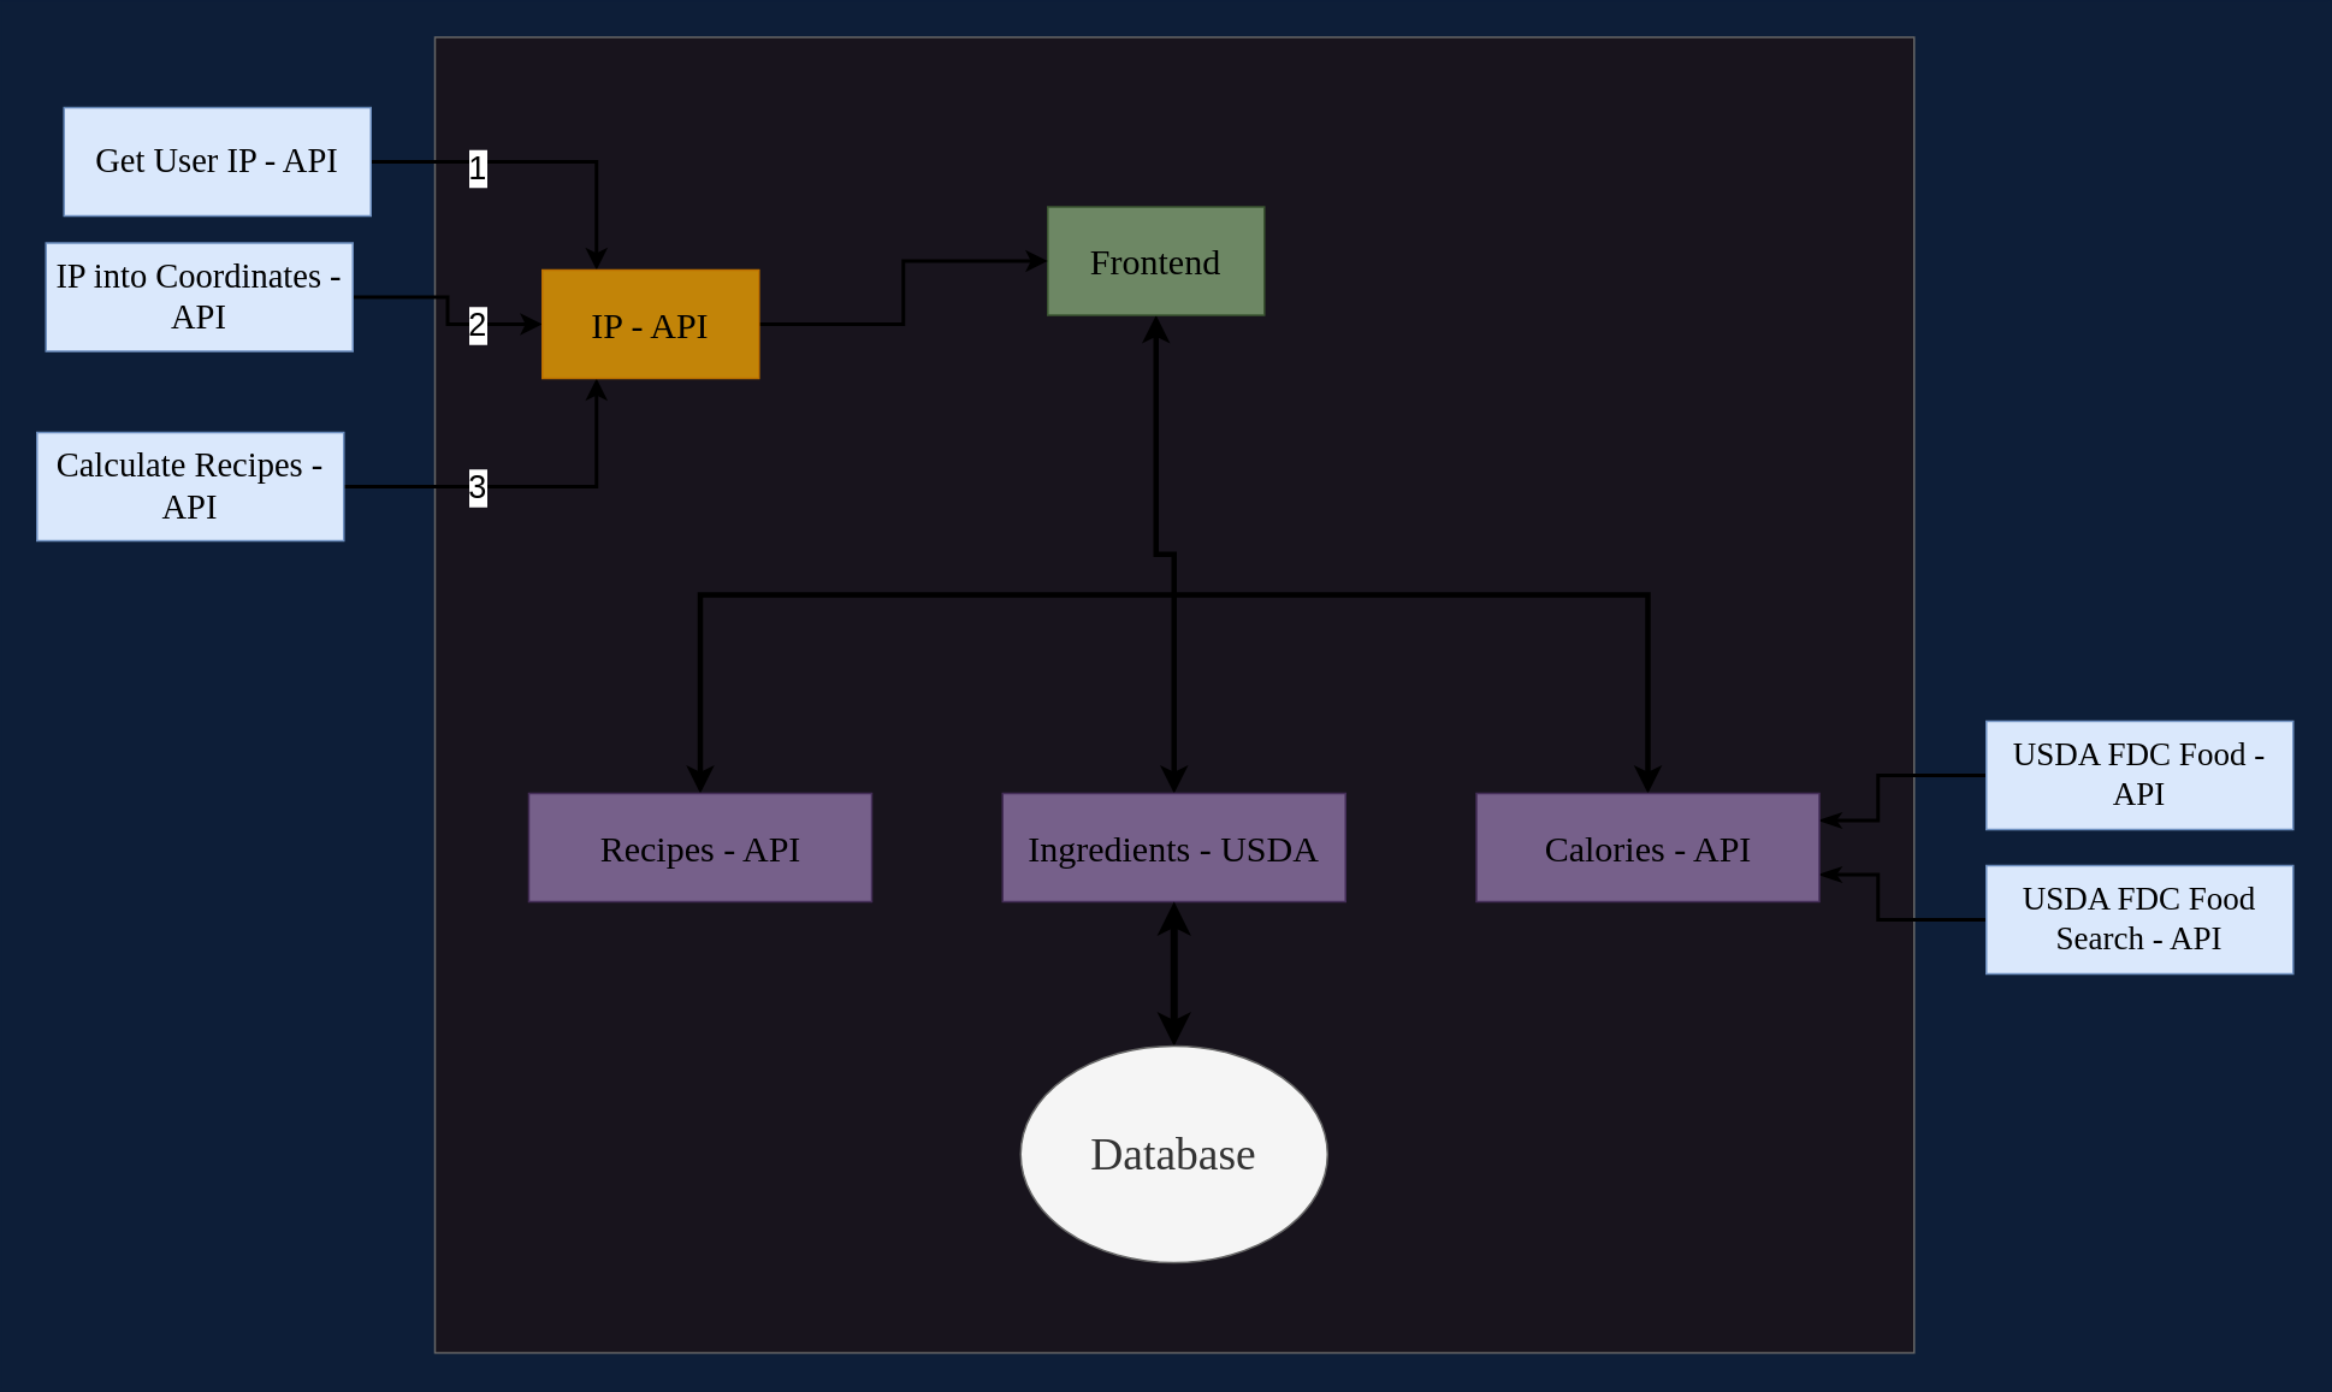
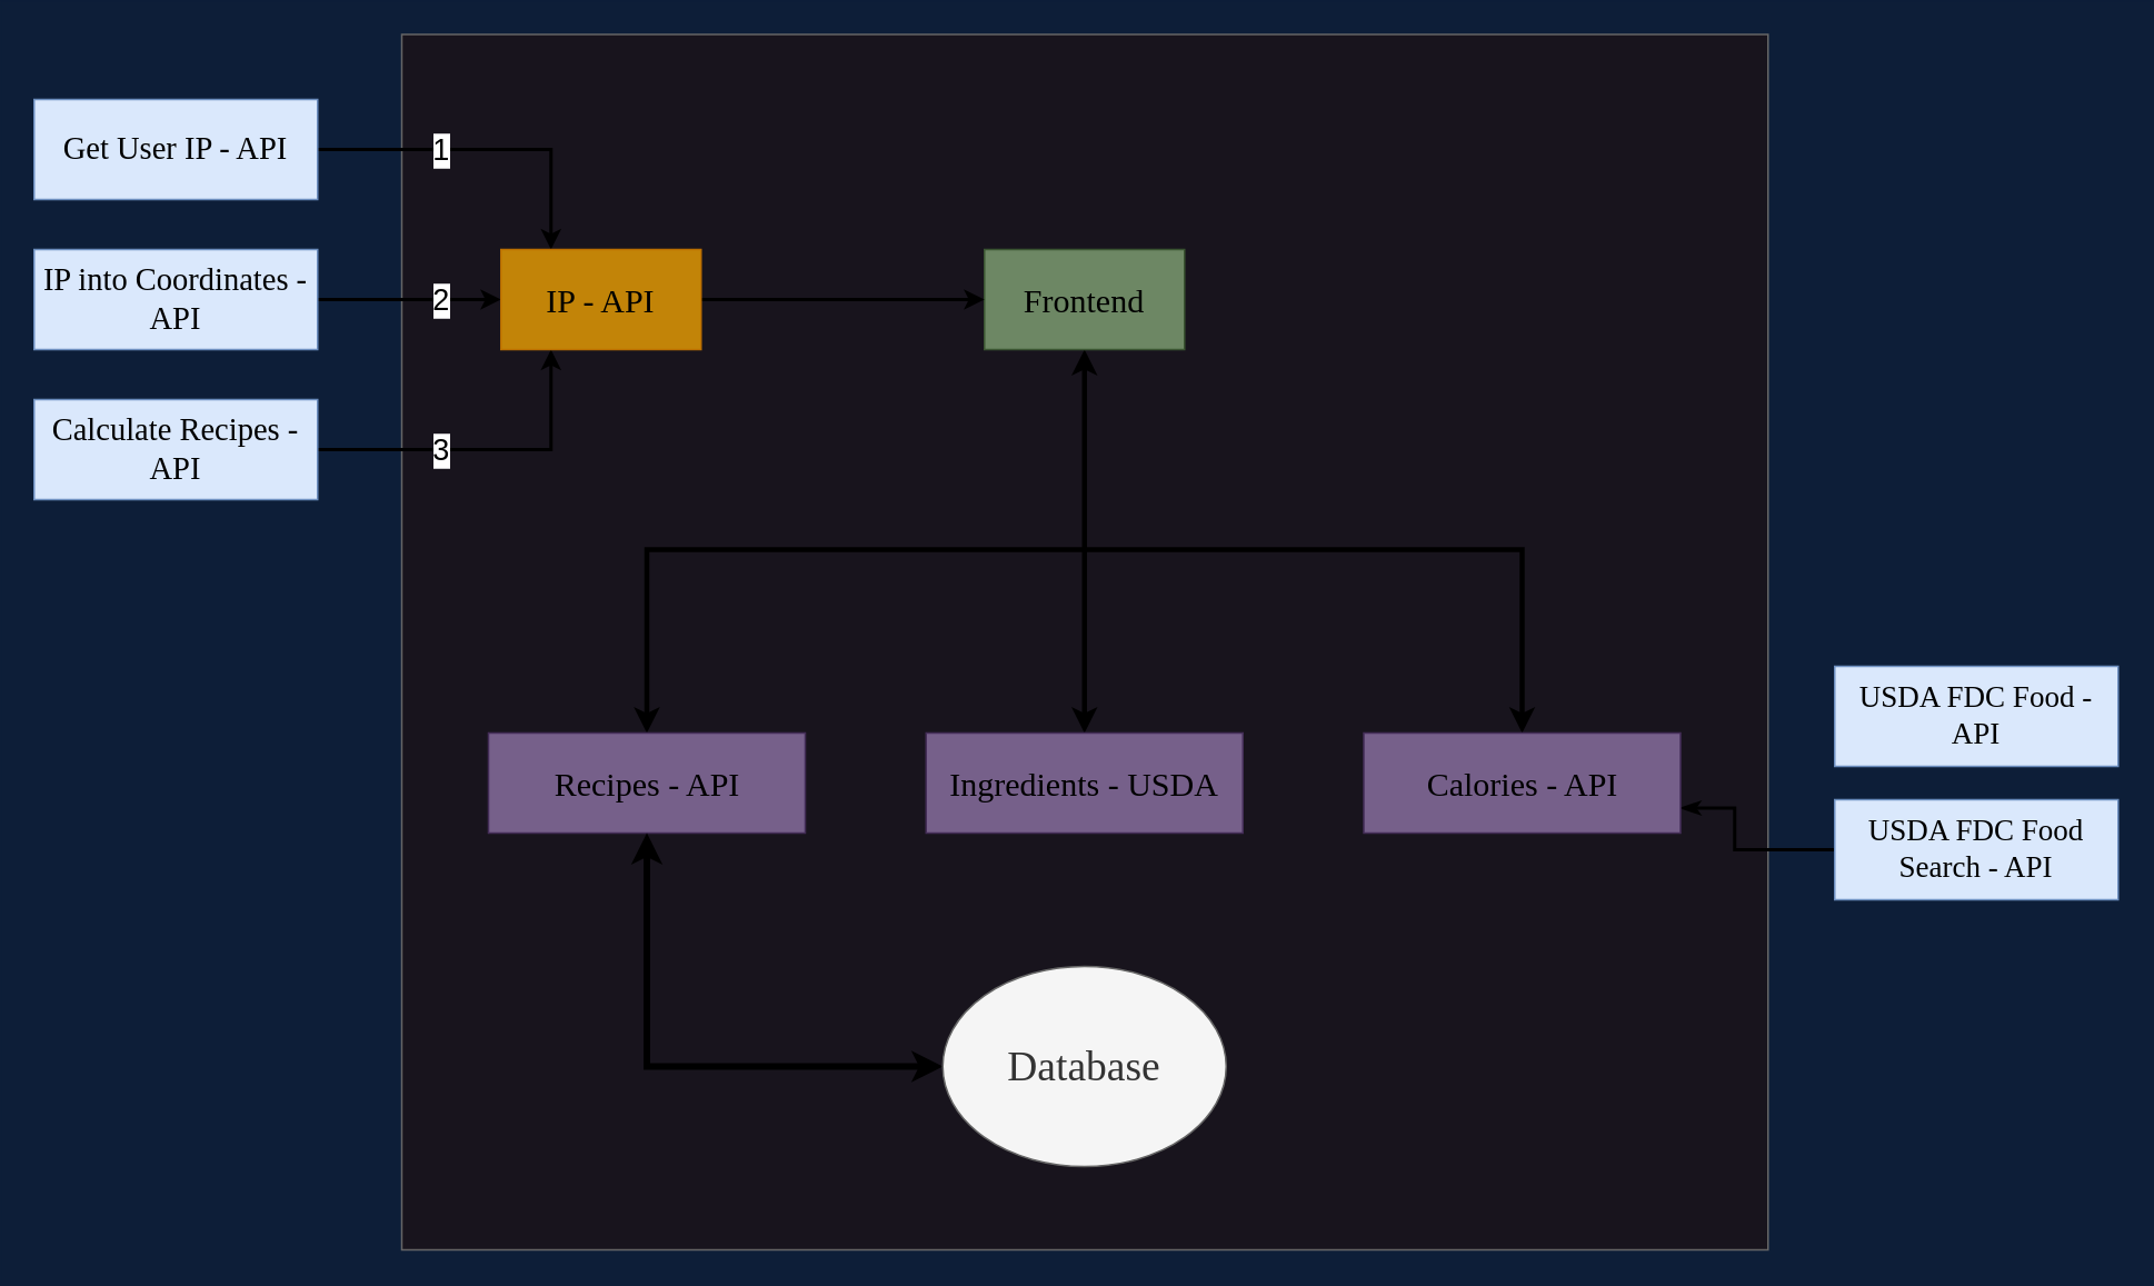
- <mxCell id="20" value="Get User IP - API" style="rounded=0;whiteSpace=wrap;html=1;fontSize=19;fillColor=#dae8fc;strokeColor=#6c8ebf;fontFamily=Tahoma;fontColor=#000000;" vertex="1" parent="1"><mxGeometry x="35" y="59" width="170" height="60" as="geometry" /></mxCell>
+ <mxCell id="20" value="Get User IP - API" style="rounded=0;whiteSpace=wrap;html=1;fontSize=19;fillColor=#dae8fc;strokeColor=#6c8ebf;fontFamily=Tahoma;fontColor=#000000;" vertex="1" parent="1"><mxGeometry x="20" y="59" width="170" height="60" as="geometry" /></mxCell>
- <mxCell id="4" value="Frontend" style="rounded=0;whiteSpace=wrap;html=1;fontSize=20;fillColor=#6d8764;strokeColor=#3A5431;fontColor=#000000;fontFamily=Tahoma;" vertex="1" parent="1"><mxGeometry x="580" y="114" width="120" height="60" as="geometry" /></mxCell>
+ <mxCell id="4" value="Frontend" style="rounded=0;whiteSpace=wrap;html=1;fontSize=20;fillColor=#6d8764;strokeColor=#3A5431;fontColor=#000000;fontFamily=Tahoma;" vertex="1" parent="1"><mxGeometry x="590" y="149" width="120" height="60" as="geometry" /></mxCell>
- <mxCell id="21" value="IP into Coordinates - API" style="rounded=0;whiteSpace=wrap;html=1;fontSize=19;fillColor=#dae8fc;strokeColor=#6c8ebf;fontFamily=Tahoma;fontColor=#000000;" vertex="1" parent="1"><mxGeometry x="25" y="134" width="170" height="60" as="geometry" /></mxCell>
+ <mxCell id="21" value="IP into Coordinates - API" style="rounded=0;whiteSpace=wrap;html=1;fontSize=19;fillColor=#dae8fc;strokeColor=#6c8ebf;fontFamily=Tahoma;fontColor=#000000;" vertex="1" parent="1"><mxGeometry x="20" y="149" width="170" height="60" as="geometry" /></mxCell>
- <mxCell id="15" style="edgeStyle=orthogonalEdgeStyle;rounded=0;orthogonalLoop=1;jettySize=auto;html=1;exitX=1;exitY=0.25;exitDx=0;exitDy=0;endArrow=none;endFill=0;startArrow=classicThin;startFill=1;strokeWidth=2;entryX=0;entryY=0.5;entryDx=0;entryDy=0;" edge="1" parent="1" source="17" target="23"><mxGeometry relative="1" as="geometry"><mxPoint x="1100" y="379" as="targetPoint" /><Array as="points"><mxPoint x="1040" y="454" /><mxPoint x="1040" y="429" /></Array></mxGeometry></mxCell>
- <mxCell id="18" style="edgeStyle=orthogonalEdgeStyle;rounded=0;orthogonalLoop=1;jettySize=auto;html=1;entryX=0.5;entryY=1;entryDx=0;entryDy=0;strokeWidth=4;startArrow=classic;startFill=1;" edge="1" parent="1" source="19" target="13"><mxGeometry relative="1" as="geometry" /></mxCell>
+ <mxCell id="18" style="edgeStyle=orthogonalEdgeStyle;rounded=0;orthogonalLoop=1;jettySize=auto;html=1;strokeWidth=4;startArrow=classic;startFill=1;" edge="1" parent="1" source="19" target="12"><mxGeometry relative="1" as="geometry" /></mxCell>
